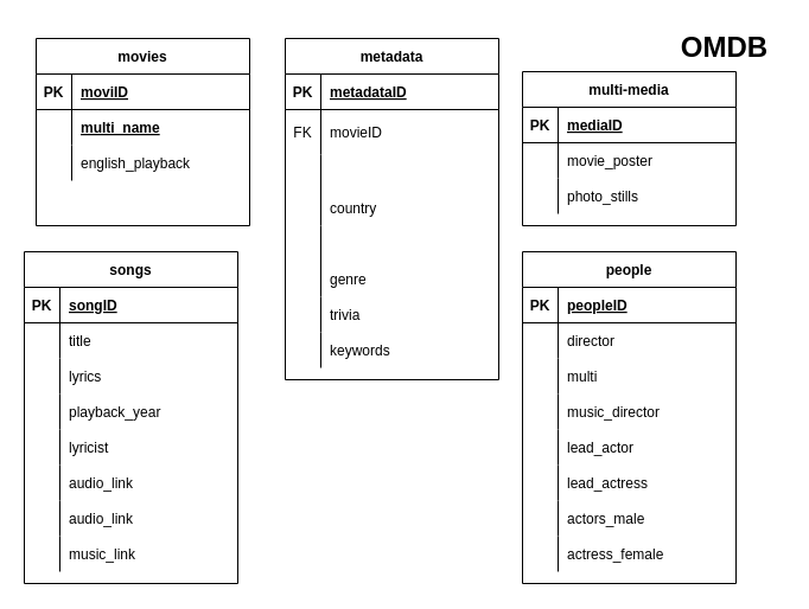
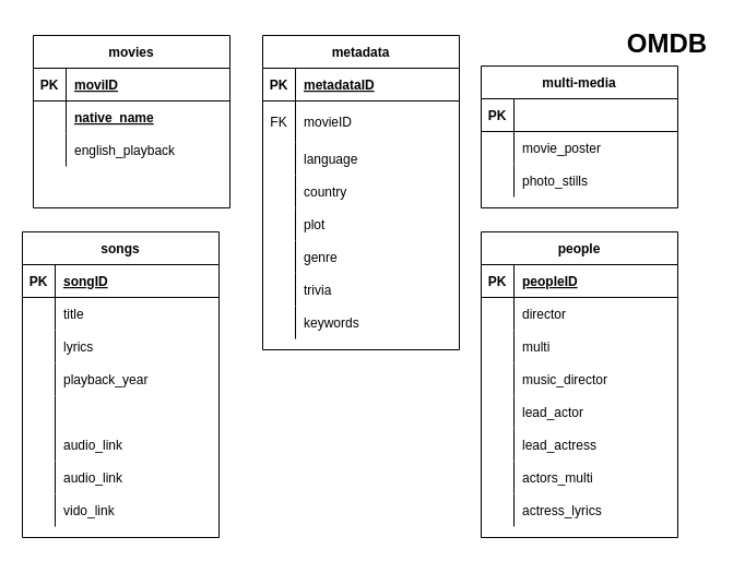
- <mxCell id="43" value="mediaID" style="shape=partialRectangle;connectable=0;fillColor=none;top=0;left=0;bottom=0;right=0;align=left;spacingLeft=6;fontStyle=5;overflow=hidden;" vertex="1" parent="41"><mxGeometry x="30" width="150" height="30" as="geometry" /></mxCell>
- <mxCell id="9" value="multi_name" style="shape=partialRectangle;connectable=0;fillColor=none;top=0;left=0;bottom=0;right=0;align=left;spacingLeft=6;overflow=hidden;fontStyle=5" vertex="1" parent="7"><mxGeometry x="30" width="150" height="30" as="geometry" /></mxCell>
+ <mxCell id="9" value="native_name" style="shape=partialRectangle;connectable=0;fillColor=none;top=0;left=0;bottom=0;right=0;align=left;spacingLeft=6;overflow=hidden;fontStyle=5" vertex="1" parent="7"><mxGeometry x="30" width="150" height="30" as="geometry" /></mxCell>
+ <mxCell id="24" value="language" style="shape=partialRectangle;connectable=0;fillColor=none;top=0;left=0;bottom=0;right=0;align=left;spacingLeft=6;overflow=hidden;" vertex="1" parent="22"><mxGeometry x="30" width="150" height="30" as="geometry" /></mxCell>
+ <mxCell id="30" value="plot" style="shape=partialRectangle;connectable=0;fillColor=none;top=0;left=0;bottom=0;right=0;align=left;spacingLeft=6;overflow=hidden;" vertex="1" parent="28"><mxGeometry x="30" width="150" height="30" as="geometry" /></mxCell>
- <mxCell id="90" value="lyricist" style="shape=partialRectangle;connectable=0;fillColor=none;top=0;left=0;bottom=0;right=0;align=left;spacingLeft=6;overflow=hidden;" vertex="1" parent="88"><mxGeometry x="30" width="150" height="30" as="geometry" /></mxCell>
- <mxCell id="71" value="actors_male" style="shape=partialRectangle;connectable=0;fillColor=none;top=0;left=0;bottom=0;right=0;align=left;spacingLeft=6;overflow=hidden;" vertex="1" parent="69"><mxGeometry x="30" width="150" height="30" as="geometry" /></mxCell>
+ <mxCell id="71" value="actors_multi" style="shape=partialRectangle;connectable=0;fillColor=none;top=0;left=0;bottom=0;right=0;align=left;spacingLeft=6;overflow=hidden;" vertex="1" parent="69"><mxGeometry x="30" width="150" height="30" as="geometry" /></mxCell>
- <mxCell id="99" value="music_link" style="shape=partialRectangle;connectable=0;fillColor=none;top=0;left=0;bottom=0;right=0;align=left;spacingLeft=6;overflow=hidden;" vertex="1" parent="97"><mxGeometry x="30" width="150" height="30" as="geometry" /></mxCell>
+ <mxCell id="99" value="vido_link" style="shape=partialRectangle;connectable=0;fillColor=none;top=0;left=0;bottom=0;right=0;align=left;spacingLeft=6;overflow=hidden;" vertex="1" parent="97"><mxGeometry x="30" width="150" height="30" as="geometry" /></mxCell>
- <mxCell id="74" value="actress_female" style="shape=partialRectangle;connectable=0;fillColor=none;top=0;left=0;bottom=0;right=0;align=left;spacingLeft=6;overflow=hidden;" vertex="1" parent="72"><mxGeometry x="30" width="150" height="30" as="geometry" /></mxCell>
+ <mxCell id="74" value="actress_lyrics" style="shape=partialRectangle;connectable=0;fillColor=none;top=0;left=0;bottom=0;right=0;align=left;spacingLeft=6;overflow=hidden;" vertex="1" parent="72"><mxGeometry x="30" width="150" height="30" as="geometry" /></mxCell>
